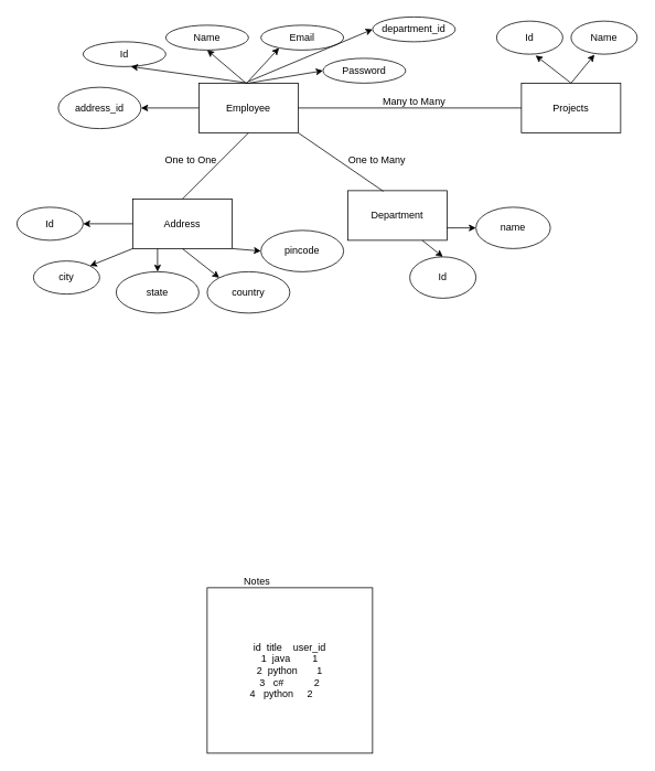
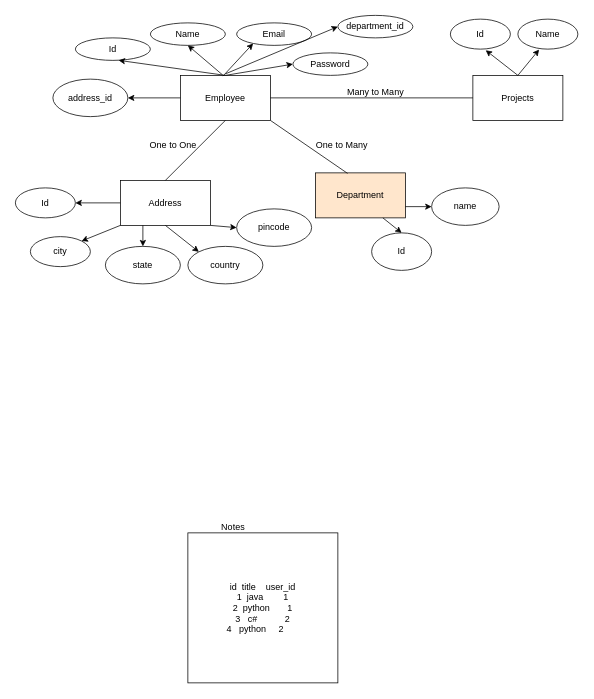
- <mxCell id="23" value="Department" style="rounded=0;whiteSpace=wrap;html=1;" parent="1" vertex="1"><mxGeometry x="420" y="230" width="120" height="60" as="geometry" /></mxCell>
+ <mxCell id="23" value="Department" style="rounded=0;whiteSpace=wrap;html=1;fillColor=#ffe6cc;" parent="1" vertex="1"><mxGeometry x="420" y="230" width="120" height="60" as="geometry" /></mxCell>
